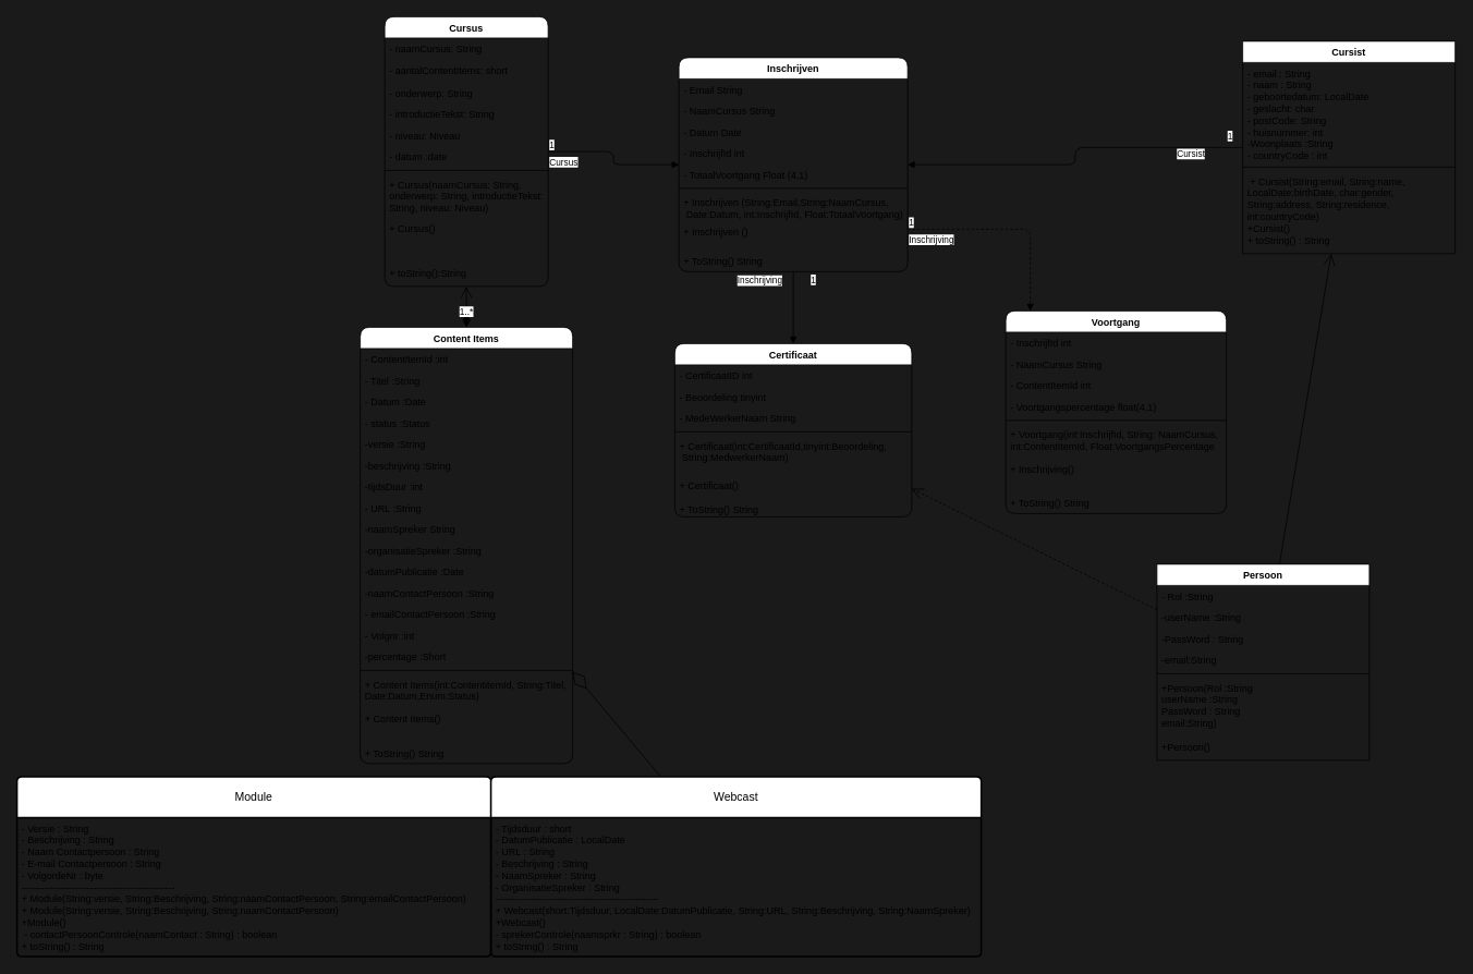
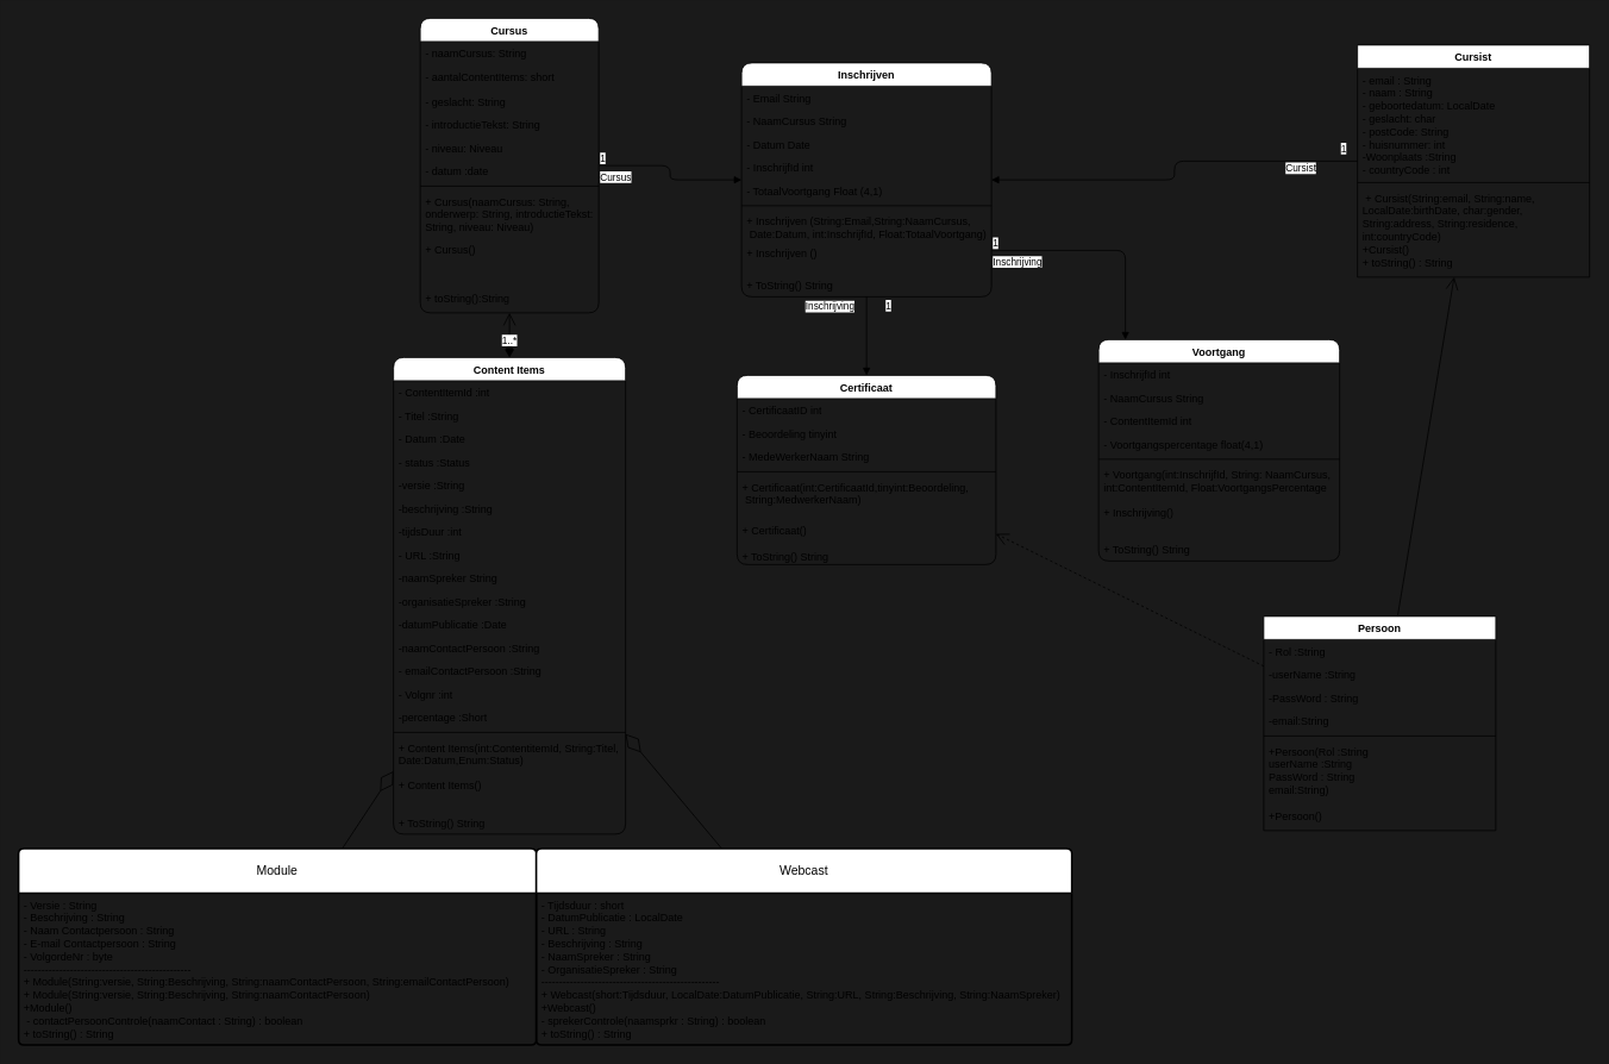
- <mxCell id="36" value="- onderwerp: String" style="text;strokeColor=none;fillColor=none;align=left;verticalAlign=top;spacingLeft=4;spacingRight=4;overflow=hidden;rotatable=0;points=[[0,0.5],[1,0.5]];portConstraint=eastwest;whiteSpace=wrap;html=1;rounded=1;" parent="33" vertex="1"><mxGeometry y="80" width="200" height="26" as="geometry" /></mxCell>
+ <mxCell id="36" value="- geslacht: String" style="text;strokeColor=none;fillColor=none;align=left;verticalAlign=top;spacingLeft=4;spacingRight=4;overflow=hidden;rotatable=0;points=[[0,0.5],[1,0.5]];portConstraint=eastwest;whiteSpace=wrap;html=1;rounded=1;" parent="33" vertex="1"><mxGeometry y="80" width="200" height="26" as="geometry" /></mxCell>
- <mxCell id="70" value="Inschrijving" style="endArrow=block;endFill=1;html=1;edgeStyle=orthogonalEdgeStyle;align=left;verticalAlign=top;rounded=1;dashed=1;" parent="1" source="10" target="20" edge="1"><mxGeometry x="-1" relative="1" as="geometry"><mxPoint x="1170" y="410" as="sourcePoint" /><mxPoint x="1330" y="410" as="targetPoint" /><Array as="points"><mxPoint x="1260" y="280" /></Array></mxGeometry></mxCell>
+ <mxCell id="70" value="Inschrijving" style="endArrow=block;endFill=1;html=1;edgeStyle=orthogonalEdgeStyle;align=left;verticalAlign=top;rounded=1;" parent="1" source="10" target="20" edge="1"><mxGeometry x="-1" relative="1" as="geometry"><mxPoint x="1170" y="410" as="sourcePoint" /><mxPoint x="1330" y="410" as="targetPoint" /><Array as="points"><mxPoint x="1260" y="280" /></Array></mxGeometry></mxCell>
+ <mxCell id="72" value="" style="endArrow=diamondThin;endFill=0;endSize=24;html=1;rounded=0;" edge="1" parent="1" source="29" target="44"><mxGeometry width="160" relative="1" as="geometry"><mxPoint x="660" y="740" as="sourcePoint" /><mxPoint x="820" y="740" as="targetPoint" /></mxGeometry></mxCell>
